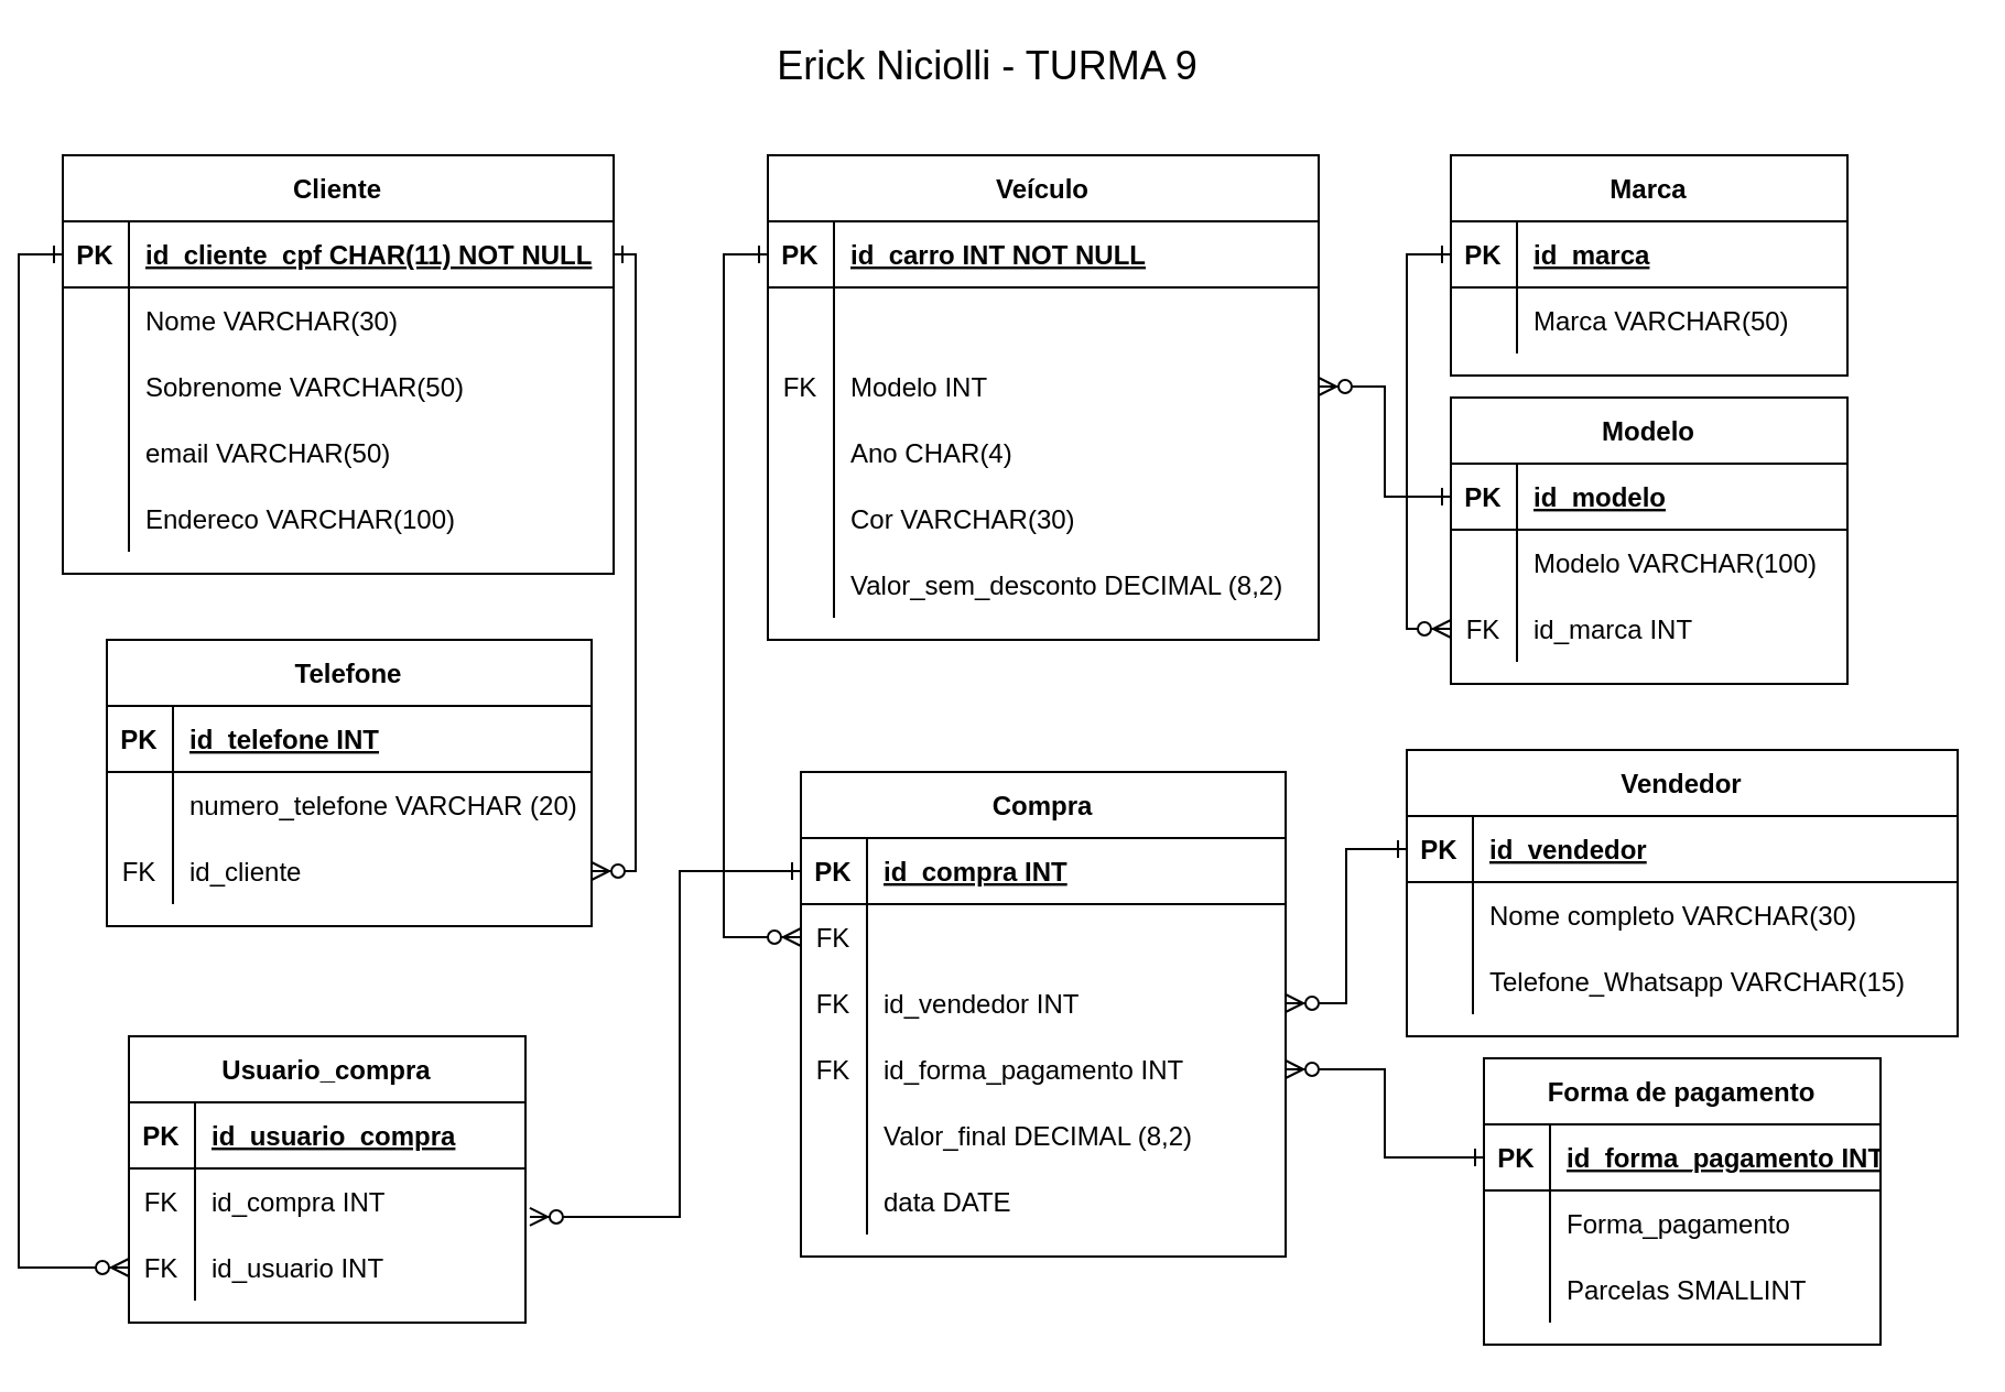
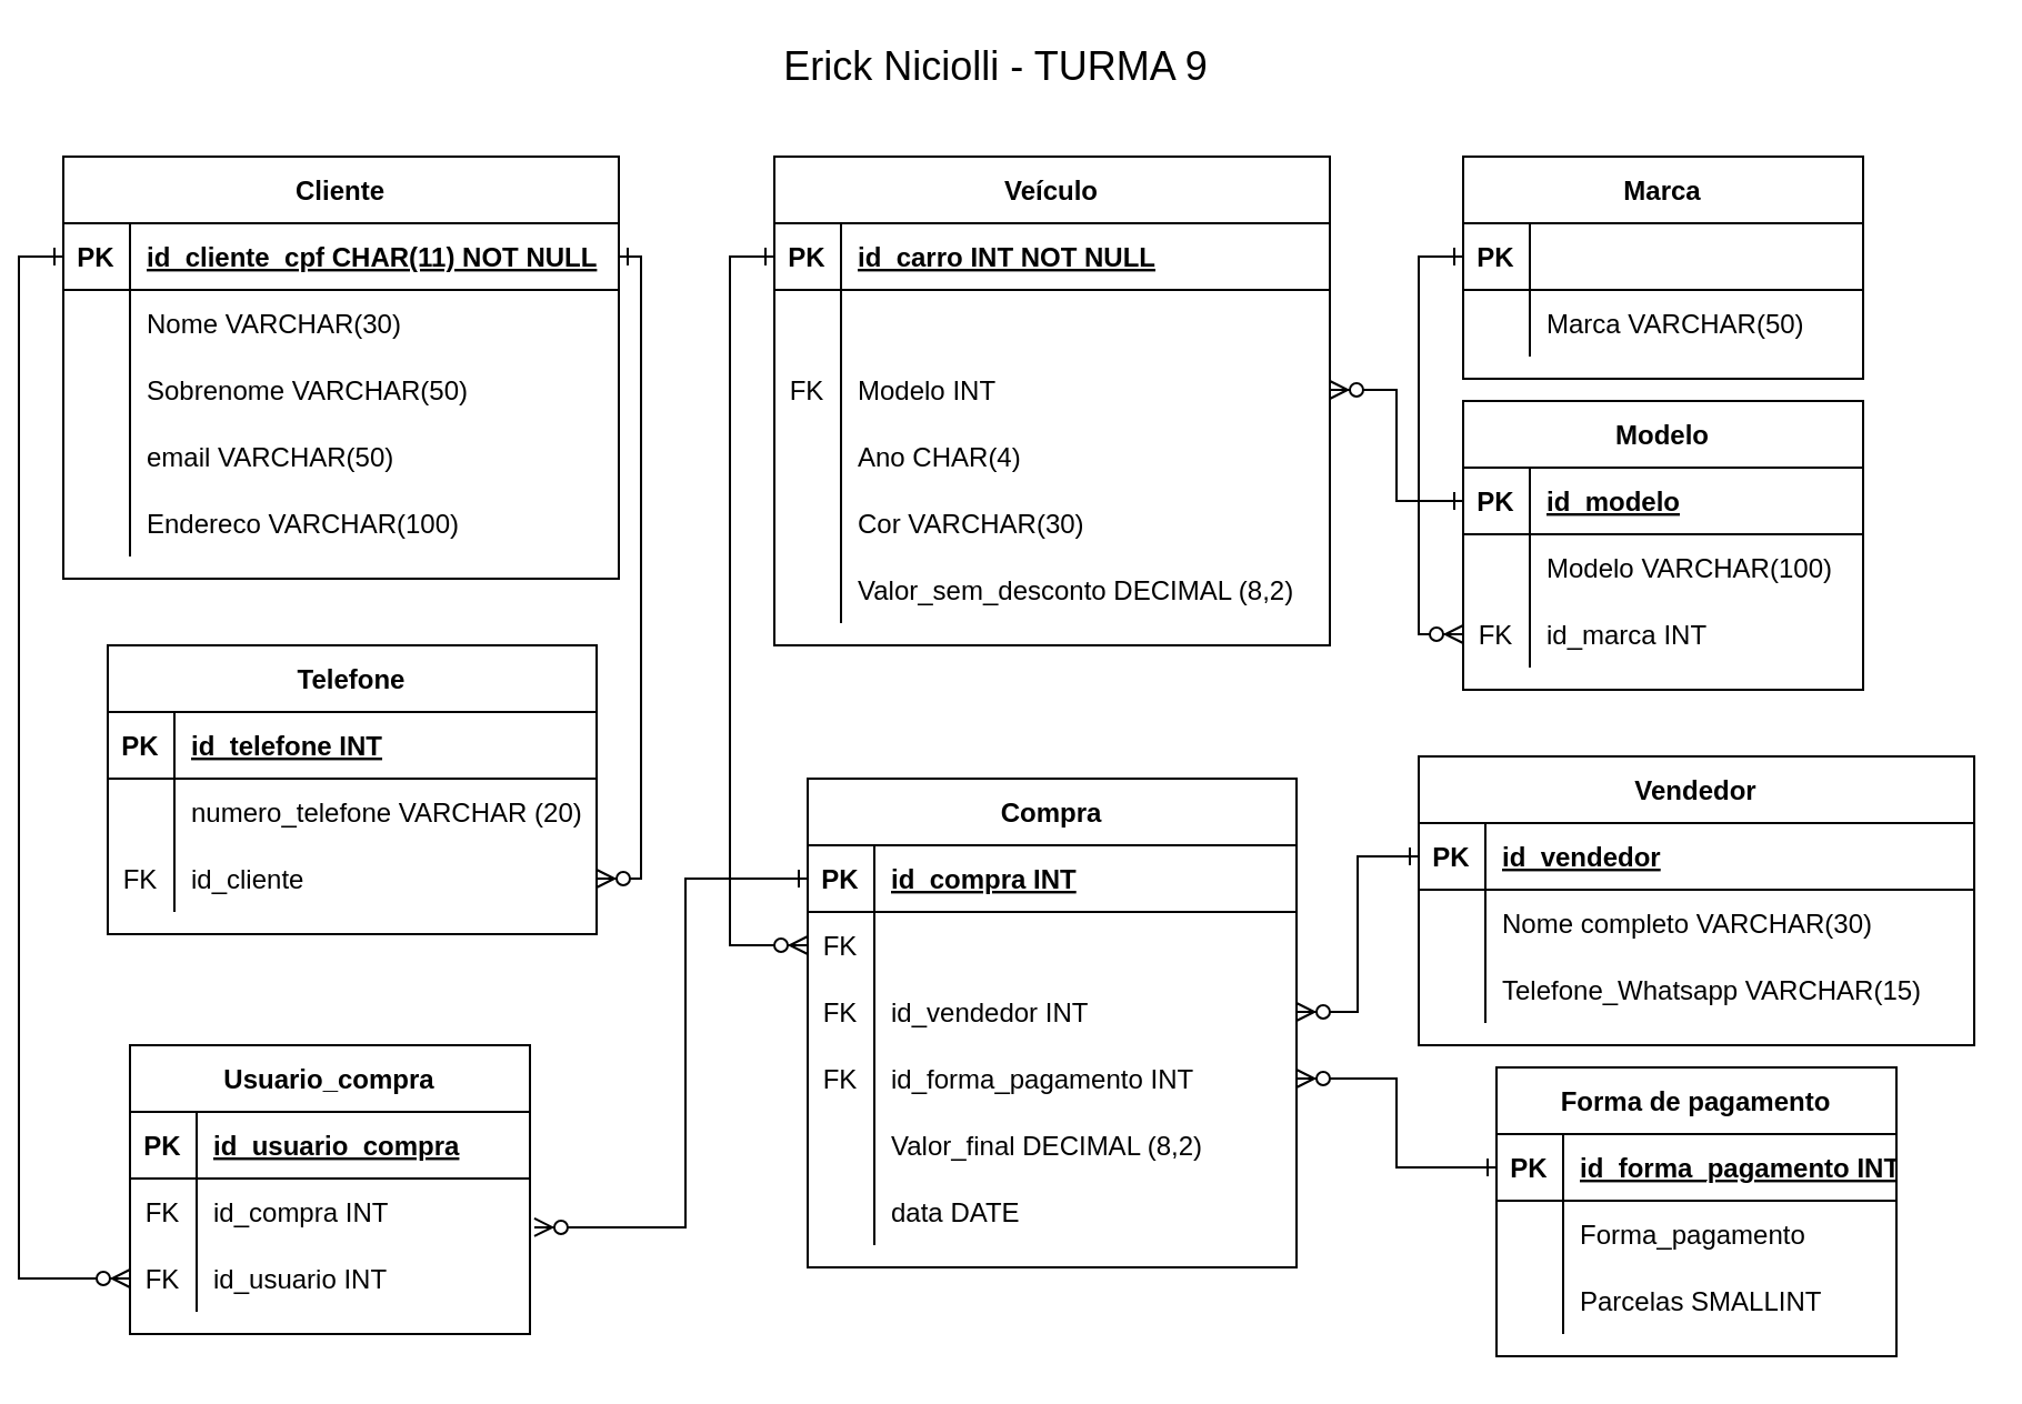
- <mxCell id="67" value="id_marca" style="shape=partialRectangle;connectable=0;fillColor=none;top=0;left=0;bottom=0;right=0;align=left;spacingLeft=6;fontStyle=5;overflow=hidden;" vertex="1" parent="65"><mxGeometry x="30" width="150" height="30" as="geometry" /></mxCell>
